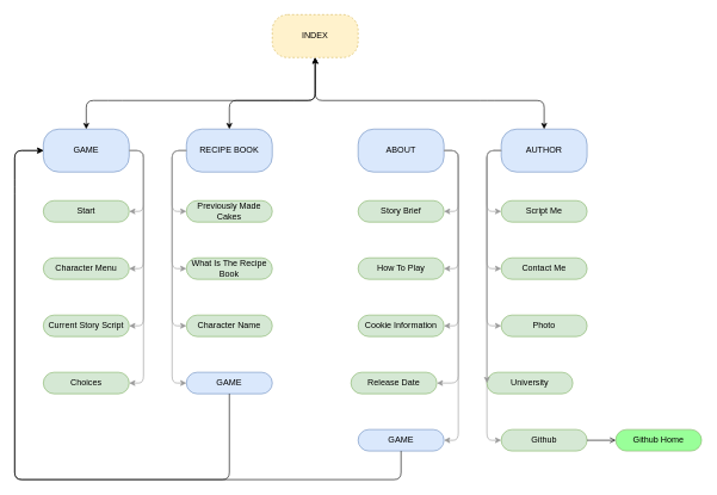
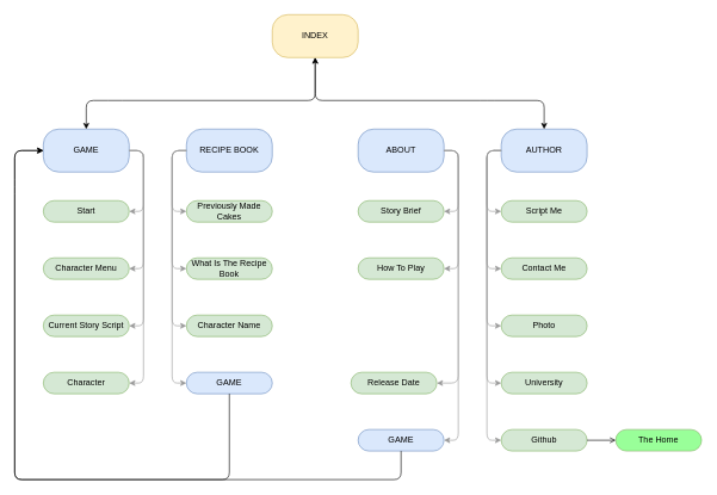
- <mxCell id="2" value="INDEX" style="rounded=1;whiteSpace=wrap;html=1;arcSize=36;fillColor=#fff2cc;strokeColor=#d6b656;dashed=1;" vertex="1" parent="1"><mxGeometry x="380" y="20" width="120" height="60" as="geometry" /></mxCell>
+ <mxCell id="2" value="INDEX" style="rounded=1;whiteSpace=wrap;html=1;arcSize=36;fillColor=#fff2cc;strokeColor=#d6b656;" vertex="1" parent="1"><mxGeometry x="380" y="20" width="120" height="60" as="geometry" /></mxCell>
- <mxCell id="8" value="" style="endArrow=classic;html=1;entryX=0.5;entryY=1;entryDx=0;entryDy=0;exitX=0.5;exitY=0;exitDx=0;exitDy=0;startArrow=classic;startFill=1;endFill=1;" edge="1" parent="1" source="4" target="2"><mxGeometry width="50" height="50" relative="1" as="geometry"><mxPoint x="350" y="230" as="sourcePoint" /><mxPoint x="400" y="80" as="targetPoint" /><Array as="points"><mxPoint x="320" y="140" /><mxPoint x="400" y="140" /><mxPoint x="440" y="140" /><mxPoint x="440" y="120" /></Array></mxGeometry></mxCell>
- <mxCell id="30" value="Cookie Information" style="rounded=1;whiteSpace=wrap;html=1;arcSize=50;fillColor=#d5e8d4;strokeColor=#82b366;" vertex="1" parent="1"><mxGeometry x="500" y="440" width="120" height="30" as="geometry" /></mxCell>
- <mxCell id="33" value="" style="endArrow=classic;html=1;exitX=1;exitY=0.5;exitDx=0;exitDy=0;entryX=1;entryY=0.5;entryDx=0;entryDy=0;fillColor=#f5f5f5;strokeColor=#999999;" edge="1" parent="1" source="6" target="30"><mxGeometry width="50" height="50" relative="1" as="geometry"><mxPoint x="620" y="212.5" as="sourcePoint" /><mxPoint x="620" y="537.5" as="targetPoint" /><Array as="points"><mxPoint x="640" y="210" /><mxPoint x="640" y="455" /></Array></mxGeometry></mxCell>
- <mxCell id="43" value="Choices" style="rounded=1;whiteSpace=wrap;html=1;arcSize=50;glass=0;fillColor=#d5e8d4;strokeColor=#82b366;" vertex="1" parent="1"><mxGeometry x="60" y="520" width="120" height="30" as="geometry" /></mxCell>
+ <mxCell id="43" value="Character" style="rounded=1;whiteSpace=wrap;html=1;arcSize=50;glass=0;fillColor=#d5e8d4;strokeColor=#82b366;" vertex="1" parent="1"><mxGeometry x="60" y="520" width="120" height="30" as="geometry" /></mxCell>
- <mxCell id="14" value="University" style="rounded=1;whiteSpace=wrap;html=1;arcSize=50;glass=0;fillColor=#d5e8d4;strokeColor=#82b366;" vertex="1" parent="1"><mxGeometry x="680" y="520" width="120" height="30" as="geometry" /></mxCell>
+ <mxCell id="14" value="University" style="rounded=1;whiteSpace=wrap;html=1;arcSize=50;glass=0;fillColor=#d5e8d4;strokeColor=#82b366;" vertex="1" parent="1"><mxGeometry x="700" y="520" width="120" height="30" as="geometry" /></mxCell>
- <mxCell id="44" value="Github Home" style="rounded=1;whiteSpace=wrap;html=1;arcSize=50;fillColor=#99FF99;strokeColor=#82b366;" vertex="1" parent="1"><mxGeometry x="860" y="600" width="120" height="30" as="geometry" /></mxCell>
+ <mxCell id="44" value="The Home" style="rounded=1;whiteSpace=wrap;html=1;arcSize=50;fillColor=#99FF99;strokeColor=#82b366;" vertex="1" parent="1"><mxGeometry x="860" y="600" width="120" height="30" as="geometry" /></mxCell>
